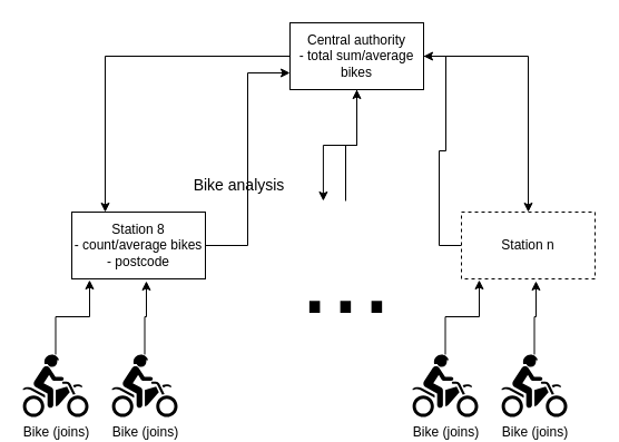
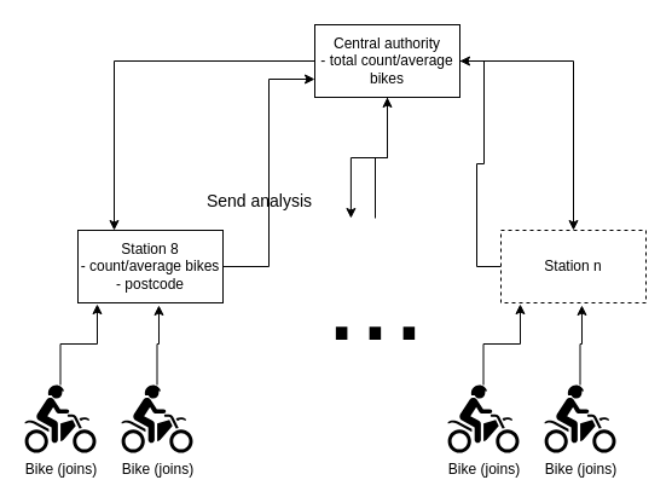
- <mxCell id="19" value="Central authority&lt;br&gt;- total sum/average bikes" style="rounded=0;whiteSpace=wrap;html=1;" vertex="1" parent="1"><mxGeometry x="260" y="20" width="120" height="60" as="geometry" /></mxCell>
+ <mxCell id="19" value="Central authority&lt;br&gt;- total count/average bikes" style="rounded=0;whiteSpace=wrap;html=1;" vertex="1" parent="1"><mxGeometry x="260" y="20" width="120" height="60" as="geometry" /></mxCell>
- <mxCell id="20" value="&lt;font style=&quot;font-size: 14px&quot;&gt;Bike analysis&lt;/font&gt;" style="text;html=1;align=center;verticalAlign=middle;resizable=0;points=[];autosize=1;fontSize=100;" vertex="1" parent="1"><mxGeometry x="163.5" y="60" width="100" height="150" as="geometry" /></mxCell>
+ <mxCell id="20" value="&lt;font style=&quot;font-size: 14px&quot;&gt;Send analysis&lt;/font&gt;" style="text;html=1;align=center;verticalAlign=middle;resizable=0;points=[];autosize=1;fontSize=100;" vertex="1" parent="1"><mxGeometry x="163.5" y="60" width="100" height="150" as="geometry" /></mxCell>
